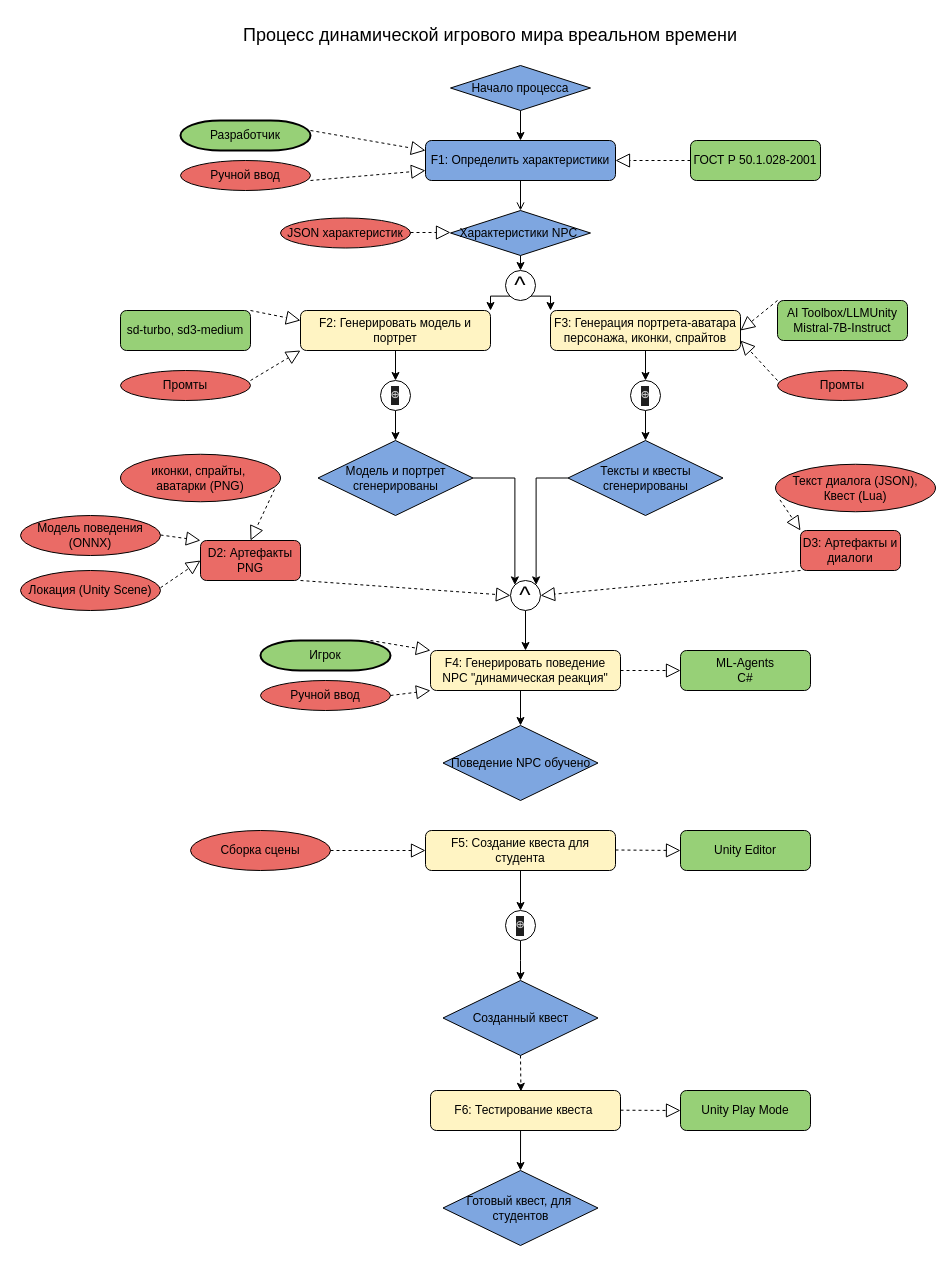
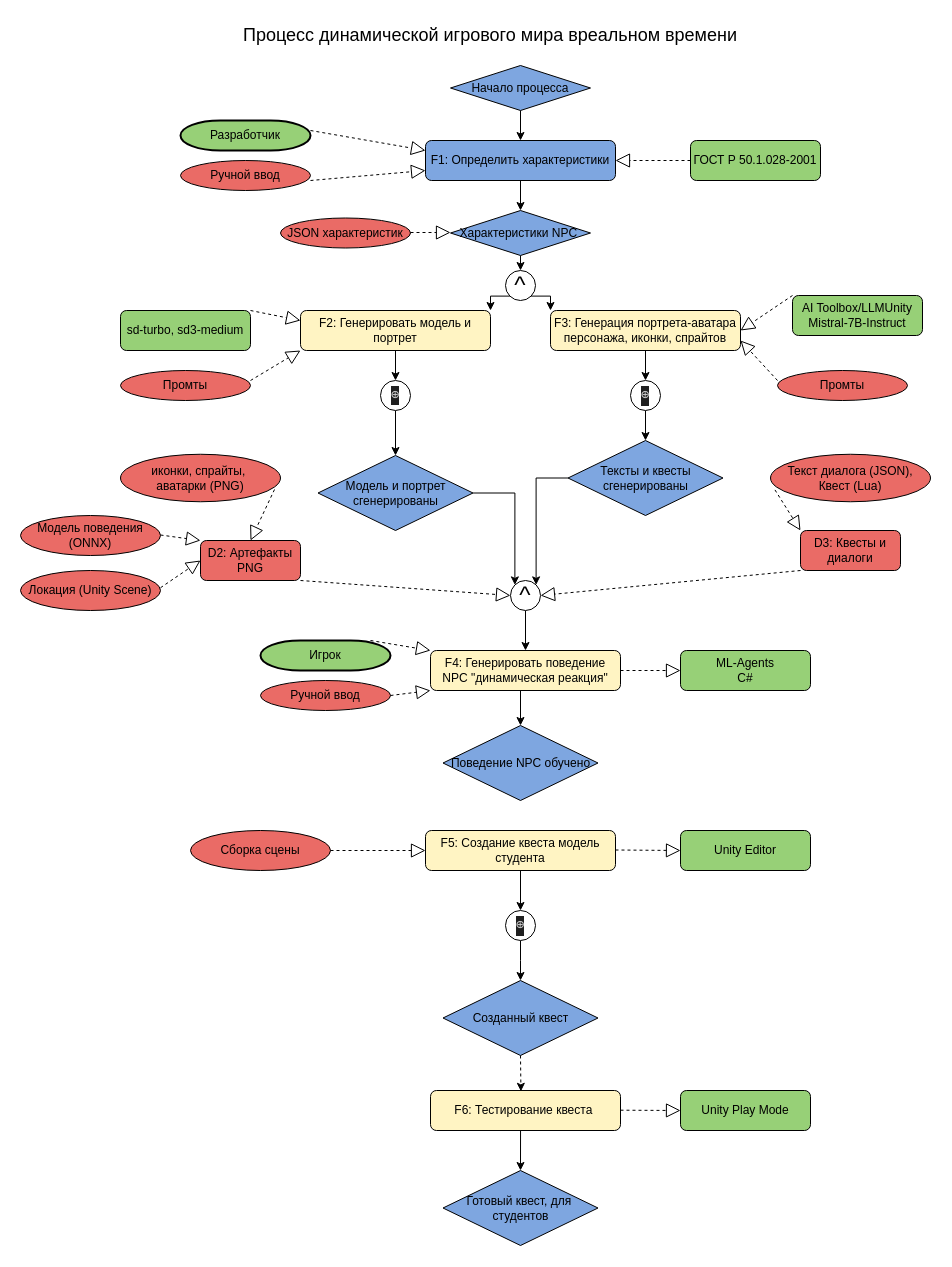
- <mxCell id="7" style="edgeStyle=orthogonalEdgeStyle;rounded=0;orthogonalLoop=1;jettySize=auto;html=1;exitX=0.5;exitY=1;exitDx=0;exitDy=0;entryX=0.5;entryY=0;entryDx=0;entryDy=0;endArrow=open;" parent="1" source="8" target="14" edge="1"><mxGeometry relative="1" as="geometry" /></mxCell>
+ <mxCell id="7" style="edgeStyle=orthogonalEdgeStyle;rounded=0;orthogonalLoop=1;jettySize=auto;html=1;exitX=0.5;exitY=1;exitDx=0;exitDy=0;entryX=0.5;entryY=0;entryDx=0;entryDy=0;" parent="1" source="8" target="14" edge="1"><mxGeometry relative="1" as="geometry" /></mxCell>
- <mxCell id="28" value="AI Toolbox/LLMUnity&lt;br&gt;Mistral-7B-Instruct" style="rounded=1;whiteSpace=wrap;html=1;fillColor=#97D077;" parent="1" vertex="1"><mxGeometry x="777" y="300" width="130" height="40" as="geometry" /></mxCell>
+ <mxCell id="28" value="AI Toolbox/LLMUnity&lt;br&gt;Mistral-7B-Instruct" style="rounded=1;whiteSpace=wrap;html=1;fillColor=#97D077;" parent="1" vertex="1"><mxGeometry x="792" y="295" width="130" height="40" as="geometry" /></mxCell>
- <mxCell id="37" value="Модель и портрет сгенерированы" style="rhombus;whiteSpace=wrap;html=1;fillColor=#7EA6E0;" parent="1" vertex="1"><mxGeometry x="317.5" y="440" width="155" height="75" as="geometry" /></mxCell>
+ <mxCell id="37" value="Модель и портрет сгенерированы" style="rhombus;whiteSpace=wrap;html=1;fillColor=#7EA6E0;" parent="1" vertex="1"><mxGeometry x="317.5" y="455" width="155" height="75" as="geometry" /></mxCell>
- <mxCell id="42" value="Текст диалога (JSON), Квест (Lua)" style="ellipse;whiteSpace=wrap;html=1;fillColor=#EA6B66;" parent="1" vertex="1"><mxGeometry x="775" y="463.75" width="160" height="47.5" as="geometry" /></mxCell>
+ <mxCell id="42" value="Текст диалога (JSON), Квест (Lua)" style="ellipse;whiteSpace=wrap;html=1;fillColor=#EA6B66;" parent="1" vertex="1"><mxGeometry x="770" y="453.75" width="160" height="47.5" as="geometry" /></mxCell>
- <mxCell id="43" value="D3: Артефакты и диалоги" style="rounded=1;whiteSpace=wrap;html=1;fillColor=#EA6B66;" parent="1" vertex="1"><mxGeometry x="800" y="530" width="100" height="40" as="geometry" /></mxCell>
+ <mxCell id="43" value="D3: Квесты и диалоги" style="rounded=1;whiteSpace=wrap;html=1;fillColor=#EA6B66;" parent="1" vertex="1"><mxGeometry x="800" y="530" width="100" height="40" as="geometry" /></mxCell>
- <mxCell id="65" value="F5: Создание квеста для студента" style="rounded=1;whiteSpace=wrap;html=1;fillColor=#FFF4C3;" parent="1" vertex="1"><mxGeometry x="425" y="830" width="190" height="40" as="geometry" /></mxCell>
+ <mxCell id="65" value="F5: Создание квеста модель студента" style="rounded=1;whiteSpace=wrap;html=1;fillColor=#FFF4C3;" parent="1" vertex="1"><mxGeometry x="425" y="830" width="190" height="40" as="geometry" /></mxCell>
